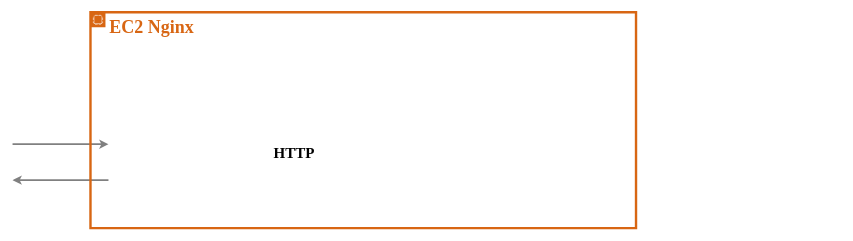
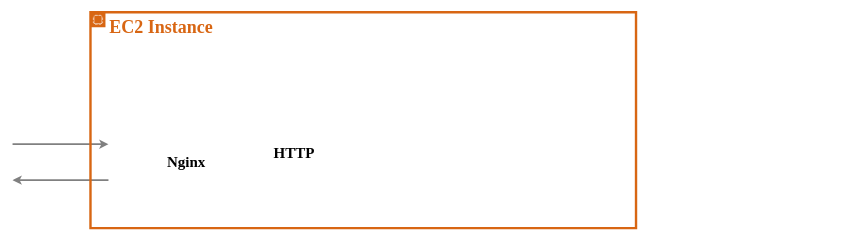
- <mxCell id="8" value="&lt;font style=&quot;font-size: 30px;&quot; face=&quot;Ubuntu&quot;&gt;&lt;b&gt;EC2 Nginx&lt;/b&gt;&lt;/font&gt;" style="points=[[0,0],[0.25,0],[0.5,0],[0.75,0],[1,0],[1,0.25],[1,0.5],[1,0.75],[1,1],[0.75,1],[0.5,1],[0.25,1],[0,1],[0,0.75],[0,0.5],[0,0.25]];outlineConnect=0;gradientColor=none;html=1;whiteSpace=wrap;fontSize=12;fontStyle=0;container=1;pointerEvents=0;collapsible=0;recursiveResize=0;shape=mxgraph.aws4.group;grIcon=mxgraph.aws4.group_ec2_instance_contents;strokeColor=#D86613;fillColor=none;verticalAlign=top;align=left;spacingLeft=30;fontColor=#D86613;dashed=0;strokeWidth=4;" vertex="1" parent="1"><mxGeometry x="150" y="20" width="910" height="360" as="geometry" /></mxCell>
+ <mxCell id="8" value="&lt;font style=&quot;font-size: 30px;&quot; face=&quot;Ubuntu&quot;&gt;&lt;b&gt;EC2 Instance&lt;/b&gt;&lt;/font&gt;" style="points=[[0,0],[0.25,0],[0.5,0],[0.75,0],[1,0],[1,0.25],[1,0.5],[1,0.75],[1,1],[0.75,1],[0.5,1],[0.25,1],[0,1],[0,0.75],[0,0.5],[0,0.25]];outlineConnect=0;gradientColor=none;html=1;whiteSpace=wrap;fontSize=12;fontStyle=0;container=1;pointerEvents=0;collapsible=0;recursiveResize=0;shape=mxgraph.aws4.group;grIcon=mxgraph.aws4.group_ec2_instance_contents;strokeColor=#D86613;fillColor=none;verticalAlign=top;align=left;spacingLeft=30;fontColor=#D86613;dashed=0;strokeWidth=4;" vertex="1" parent="1"><mxGeometry x="150" y="20" width="910" height="360" as="geometry" /></mxCell>
+ <mxCell id="4" value="&lt;font size=&quot;1&quot; style=&quot;&quot; face=&quot;Ubuntu&quot;&gt;&lt;b style=&quot;font-size: 25px;&quot;&gt;Nginx&lt;/b&gt;&lt;/font&gt;" style="text;html=1;strokeColor=none;fillColor=none;align=center;verticalAlign=middle;whiteSpace=wrap;rounded=0;" vertex="1" parent="1"><mxGeometry x="270" y="247.5" width="80" height="45" as="geometry" /></mxCell>
